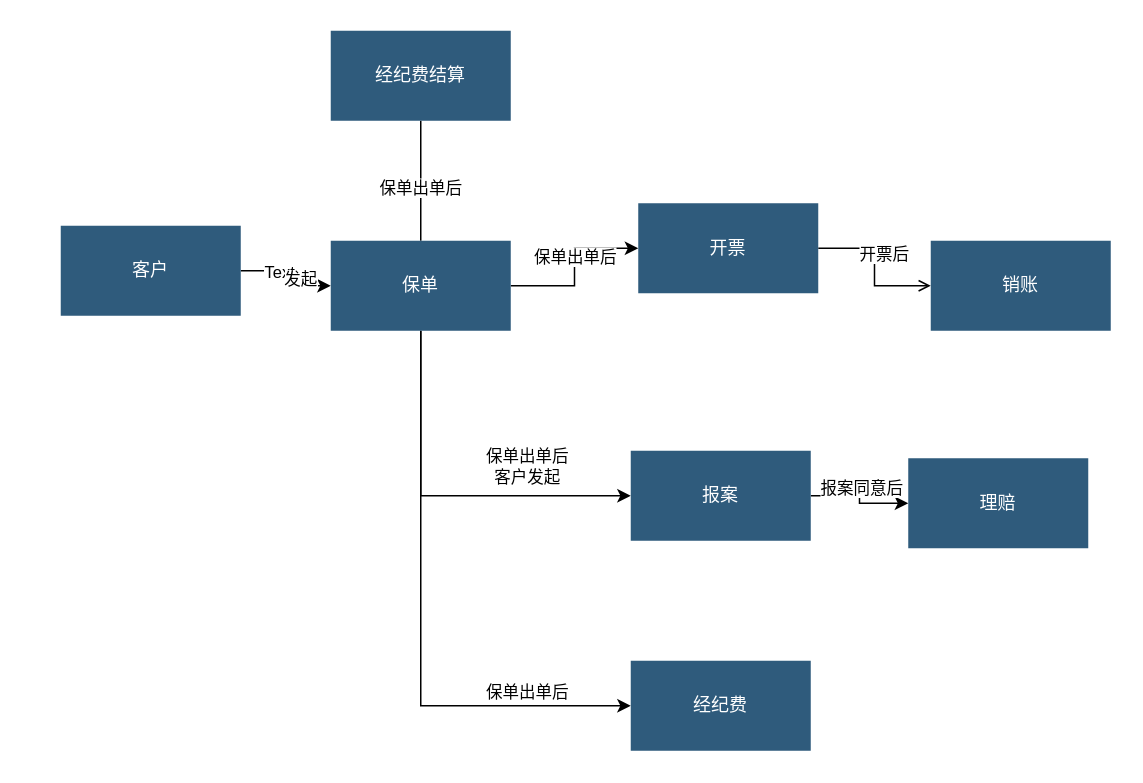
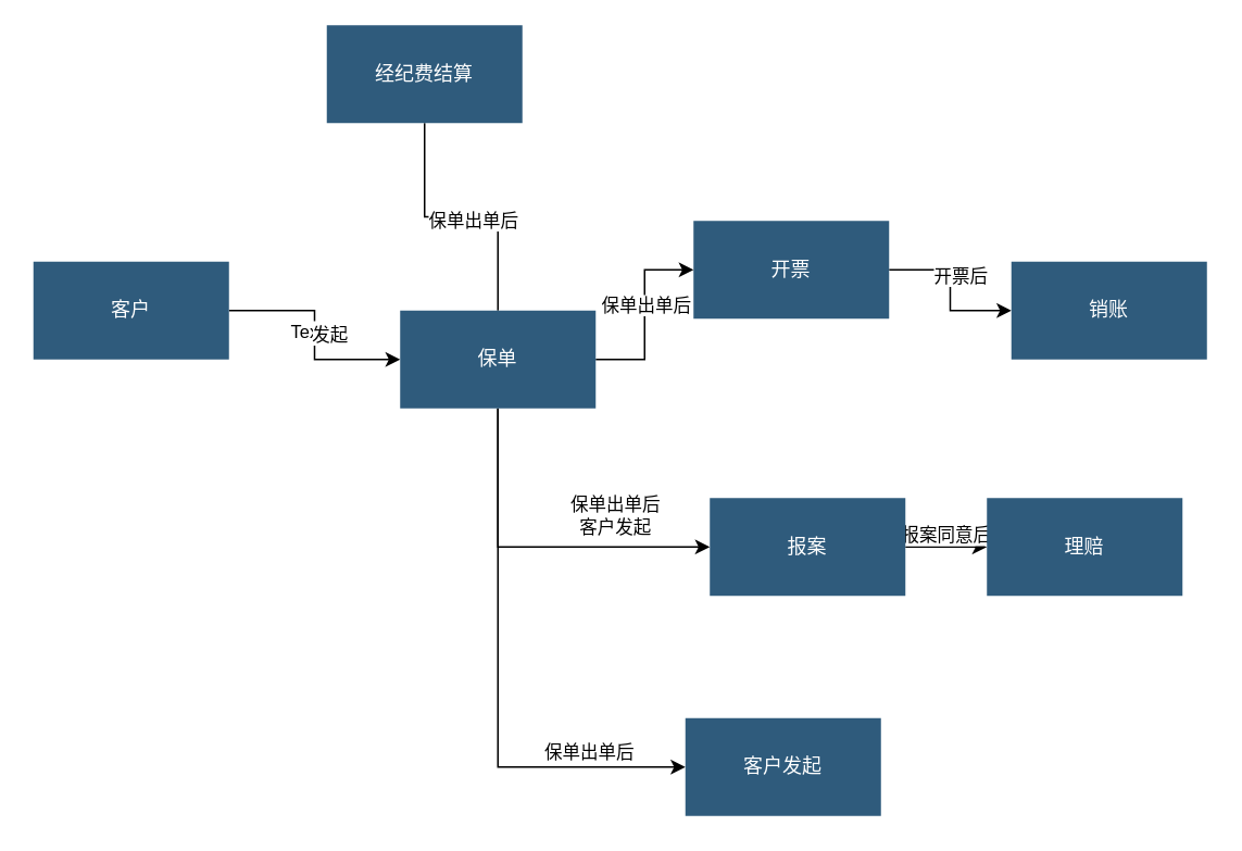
- <mxCell id="22" value="经纪费结算" style="whiteSpace=wrap;shadow=0;fontColor=#FFFFFF;fontFamily=Helvetica;fontStyle=0;html=1;fontSize=12;plain-purple;strokeColor=none;fillColor=#2f5b7c;gradientColor=none;spacing=6;verticalAlign=middle;" vertex="1" parent="1"><mxGeometry x="220" y="20" width="120" height="60" as="geometry" /></mxCell>
+ <mxCell id="22" value="经纪费结算" style="whiteSpace=wrap;shadow=0;fontColor=#FFFFFF;fontFamily=Helvetica;fontStyle=0;html=1;fontSize=12;plain-purple;strokeColor=none;fillColor=#2f5b7c;gradientColor=none;spacing=6;verticalAlign=middle;" vertex="1" parent="1"><mxGeometry x="200" y="15" width="120" height="60" as="geometry" /></mxCell>
- <mxCell id="5" value="客户" style="whiteSpace=wrap;shadow=0;fontColor=#FFFFFF;fontFamily=Helvetica;fontStyle=0;html=1;fontSize=12;plain-purple;strokeColor=none;fillColor=#2f5b7c;gradientColor=none;spacing=6;verticalAlign=middle;" vertex="1" parent="1"><mxGeometry x="40" y="150" width="120" height="60" as="geometry" /></mxCell>
+ <mxCell id="5" value="客户" style="whiteSpace=wrap;shadow=0;fontColor=#FFFFFF;fontFamily=Helvetica;fontStyle=0;html=1;fontSize=12;plain-purple;strokeColor=none;fillColor=#2f5b7c;gradientColor=none;spacing=6;verticalAlign=middle;" vertex="1" parent="1"><mxGeometry x="20" y="160" width="120" height="60" as="geometry" /></mxCell>
- <mxCell id="14" value="保单" style="whiteSpace=wrap;shadow=0;fontColor=#FFFFFF;fontFamily=Helvetica;fontStyle=0;html=1;fontSize=12;plain-purple;strokeColor=none;fillColor=#2f5b7c;gradientColor=none;spacing=6;verticalAlign=middle;" vertex="1" parent="1"><mxGeometry x="220" y="160" width="120" height="60" as="geometry" /></mxCell>
+ <mxCell id="14" value="保单" style="whiteSpace=wrap;shadow=0;fontColor=#FFFFFF;fontFamily=Helvetica;fontStyle=0;html=1;fontSize=12;plain-purple;strokeColor=none;fillColor=#2f5b7c;gradientColor=none;spacing=6;verticalAlign=middle;" vertex="1" parent="1"><mxGeometry x="245" y="190" width="120" height="60" as="geometry" /></mxCell>
- <mxCell id="15" value="" style="edgeStyle=orthogonalEdgeStyle;rounded=0;orthogonalLoop=1;jettySize=auto;html=1;endArrow=open;" edge="1" parent="1" source="17" target="18"><mxGeometry relative="1" as="geometry" /></mxCell>
+ <mxCell id="15" value="" style="edgeStyle=orthogonalEdgeStyle;rounded=0;orthogonalLoop=1;jettySize=auto;html=1;" edge="1" parent="1" source="17" target="18"><mxGeometry relative="1" as="geometry" /></mxCell>
- <mxCell id="21" value="报案" style="whiteSpace=wrap;shadow=0;fontColor=#FFFFFF;fontFamily=Helvetica;fontStyle=0;html=1;fontSize=12;plain-purple;strokeColor=none;fillColor=#2f5b7c;gradientColor=none;spacing=6;verticalAlign=middle;" vertex="1" parent="1"><mxGeometry x="420" y="300" width="120" height="60" as="geometry" /></mxCell>
+ <mxCell id="21" value="报案" style="whiteSpace=wrap;shadow=0;fontColor=#FFFFFF;fontFamily=Helvetica;fontStyle=0;html=1;fontSize=12;plain-purple;strokeColor=none;fillColor=#2f5b7c;gradientColor=none;spacing=6;verticalAlign=middle;" vertex="1" parent="1"><mxGeometry x="435" y="305" width="120" height="60" as="geometry" /></mxCell>
- <mxCell id="24" value="经纪费" style="whiteSpace=wrap;shadow=0;fontColor=#FFFFFF;fontFamily=Helvetica;fontStyle=0;html=1;fontSize=12;plain-purple;strokeColor=none;fillColor=#2f5b7c;gradientColor=none;spacing=6;verticalAlign=middle;" vertex="1" parent="1"><mxGeometry x="420" y="440" width="120" height="60" as="geometry" /></mxCell>
+ <mxCell id="24" value="客户发起" style="whiteSpace=wrap;shadow=0;fontColor=#FFFFFF;fontFamily=Helvetica;fontStyle=0;html=1;fontSize=12;plain-purple;strokeColor=none;fillColor=#2f5b7c;gradientColor=none;spacing=6;verticalAlign=middle;" vertex="1" parent="1"><mxGeometry x="420" y="440" width="120" height="60" as="geometry" /></mxCell>
